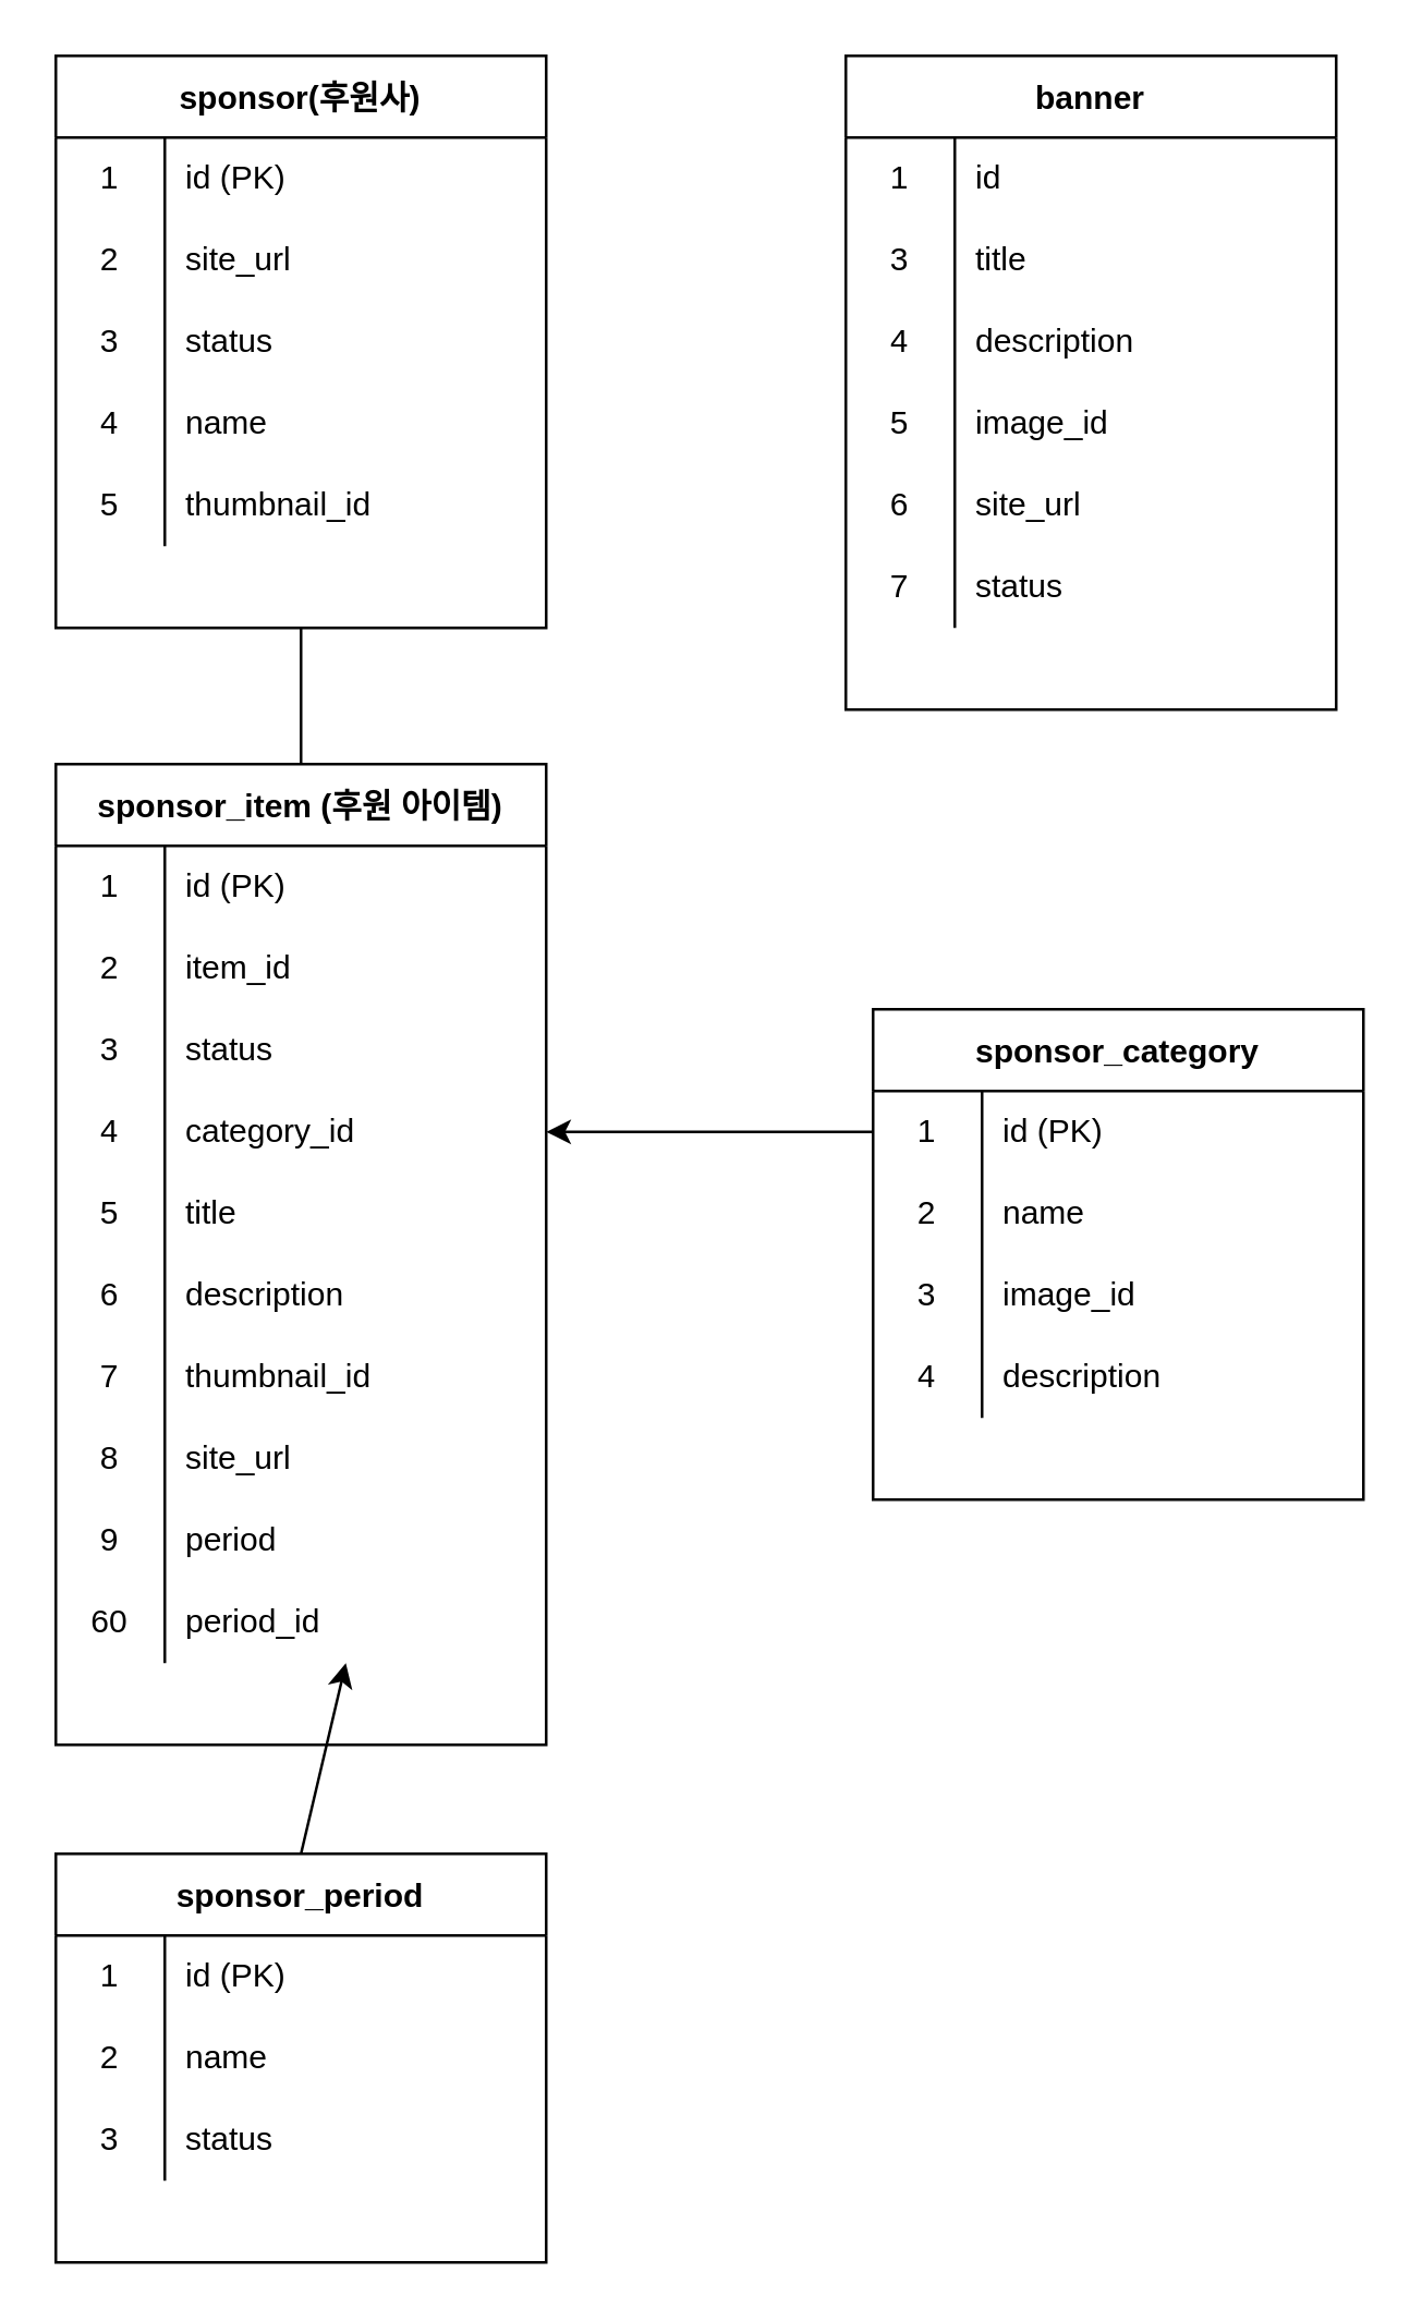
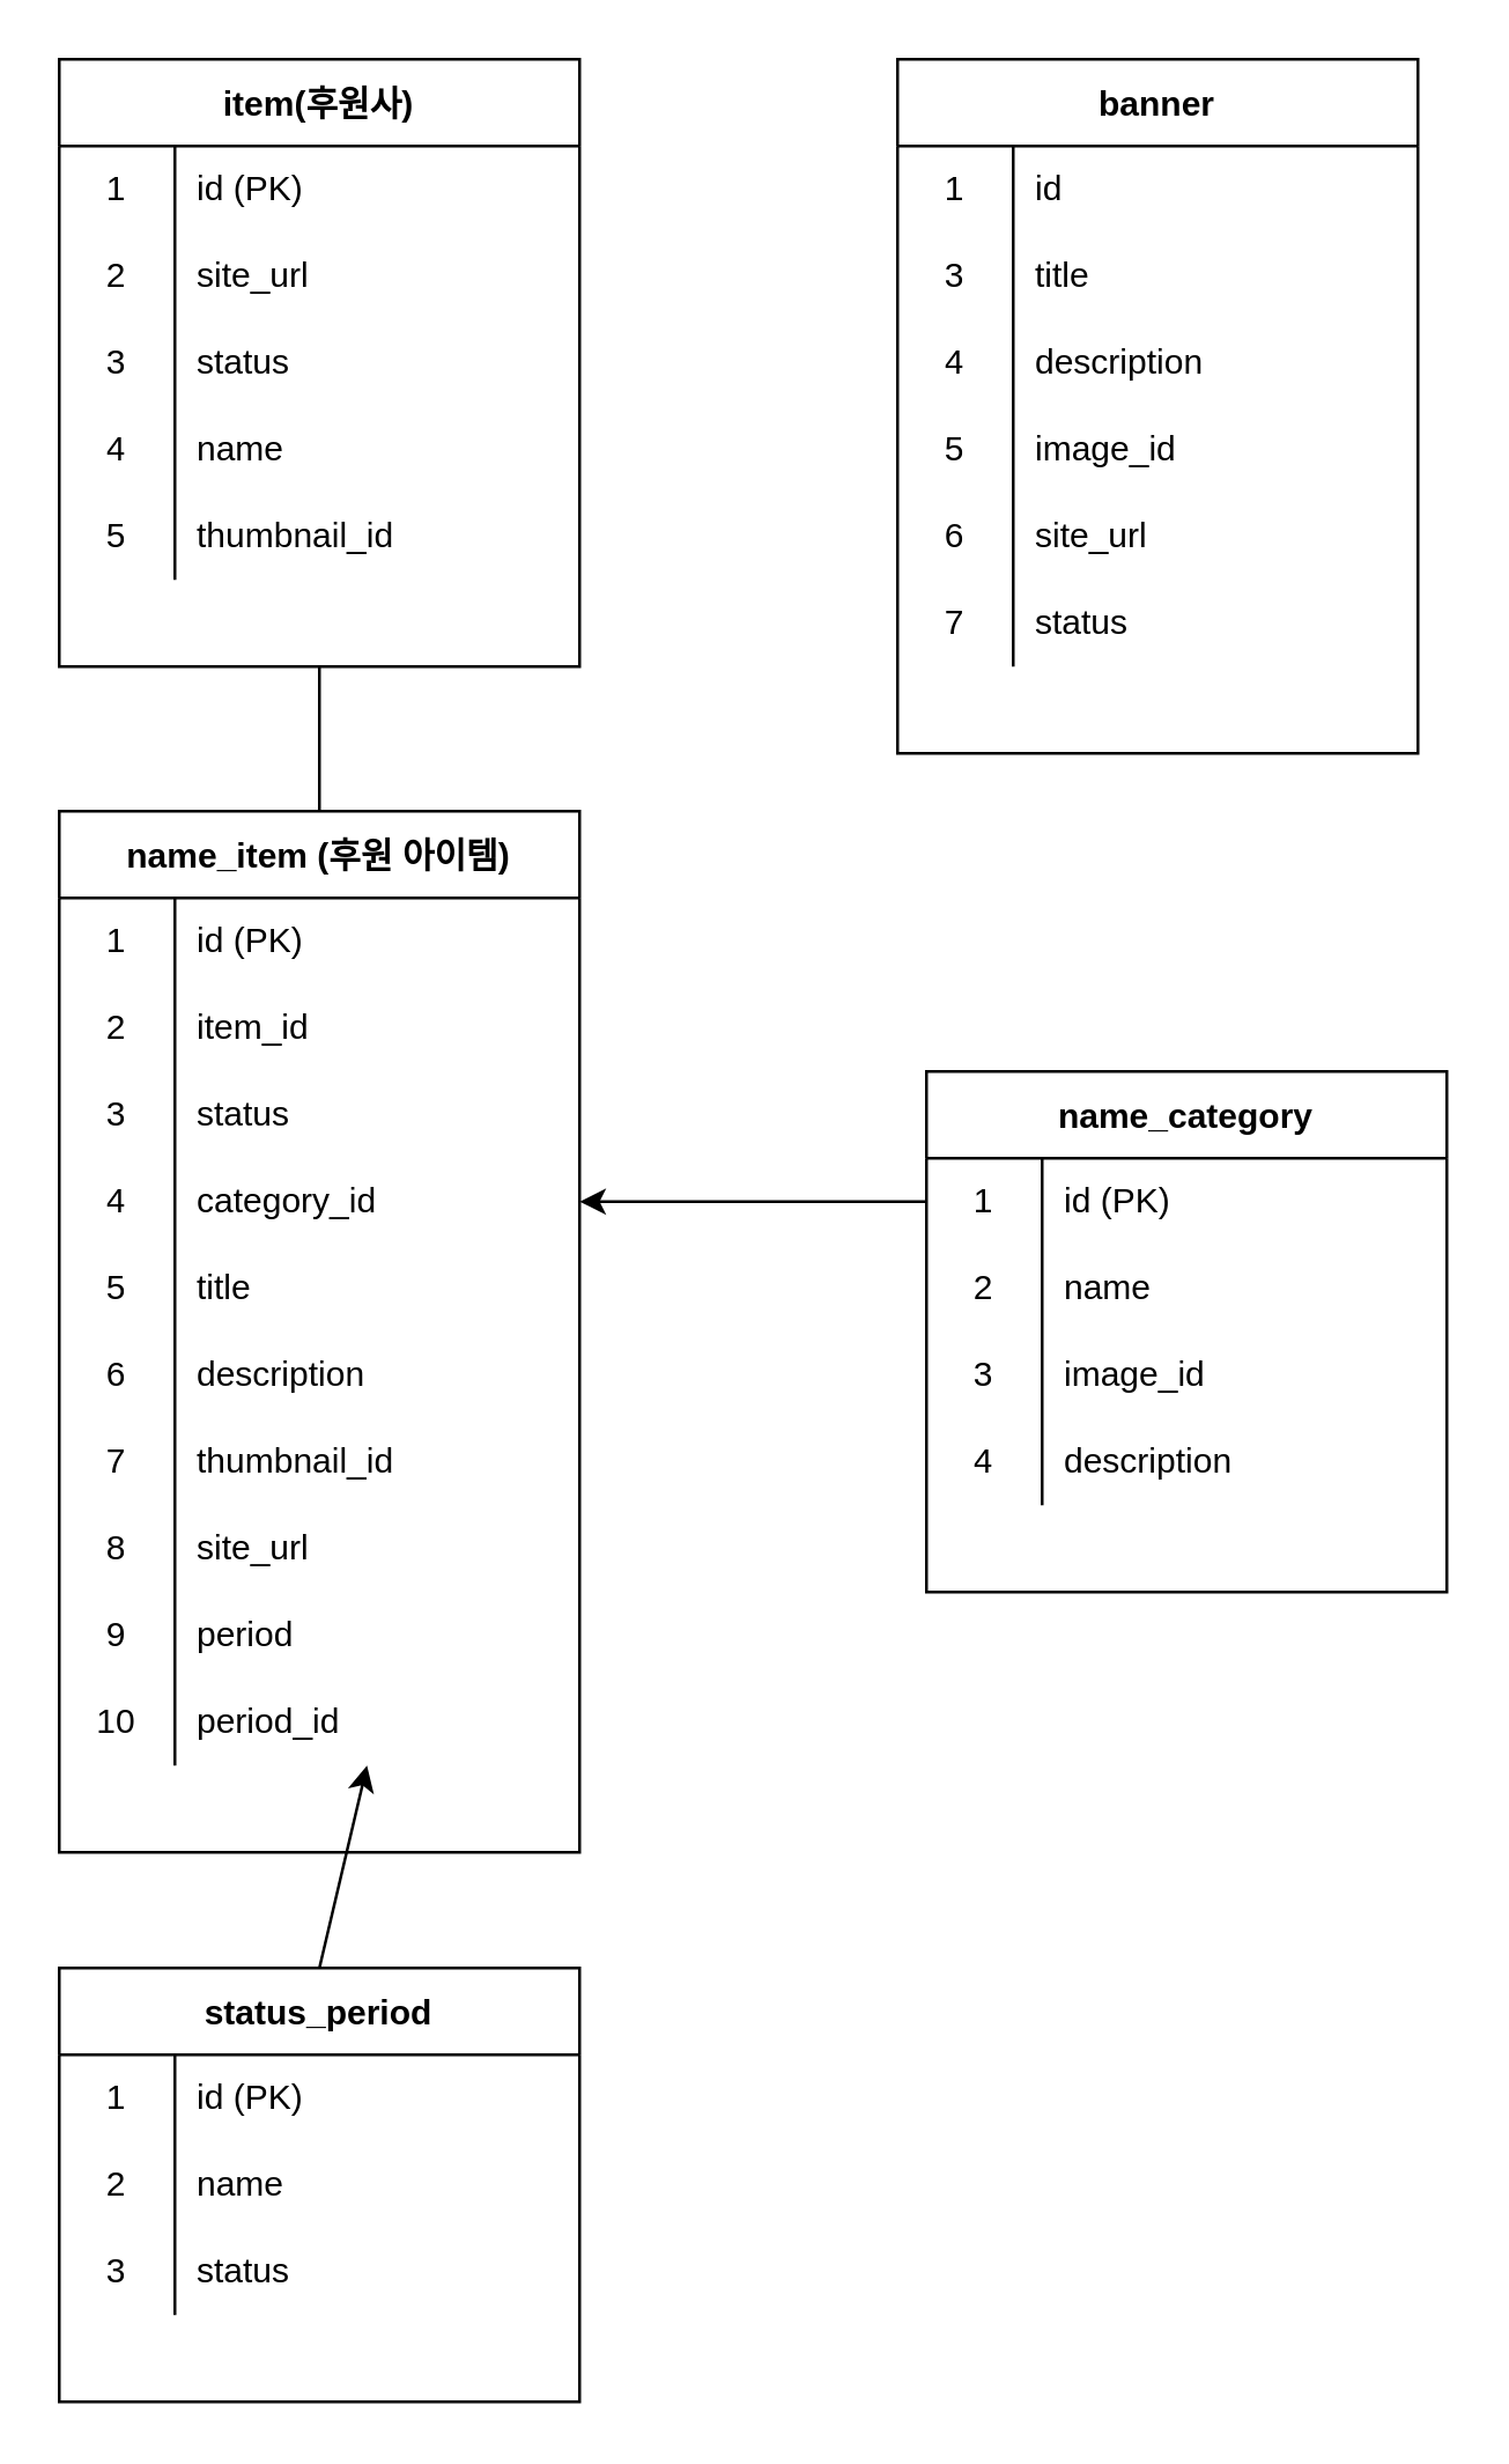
- <mxCell id="2" value="sponsor(후원사)" style="shape=table;startSize=30;container=1;collapsible=0;childLayout=tableLayout;fixedRows=1;rowLines=0;fontStyle=1;" vertex="1" parent="1"><mxGeometry x="20" y="20" width="180" height="210" as="geometry" /></mxCell>
+ <mxCell id="2" value="item(후원사)" style="shape=table;startSize=30;container=1;collapsible=0;childLayout=tableLayout;fixedRows=1;rowLines=0;fontStyle=1;" vertex="1" parent="1"><mxGeometry x="20" y="20" width="180" height="210" as="geometry" /></mxCell>
- <mxCell id="31" value="sponsor_item (후원 아이템)" style="shape=table;startSize=30;container=1;collapsible=0;childLayout=tableLayout;fixedRows=1;rowLines=0;fontStyle=1;" vertex="1" parent="1"><mxGeometry x="20" y="280" width="180" height="360" as="geometry" /></mxCell>
+ <mxCell id="31" value="name_item (후원 아이템)" style="shape=table;startSize=30;container=1;collapsible=0;childLayout=tableLayout;fixedRows=1;rowLines=0;fontStyle=1;" vertex="1" parent="1"><mxGeometry x="20" y="280" width="180" height="360" as="geometry" /></mxCell>
- <mxCell id="18" value="sponsor_category" style="shape=table;startSize=30;container=1;collapsible=0;childLayout=tableLayout;fixedRows=1;rowLines=0;fontStyle=1;" vertex="1" parent="1"><mxGeometry x="320" y="370" width="180" height="180" as="geometry" /></mxCell>
+ <mxCell id="18" value="name_category" style="shape=table;startSize=30;container=1;collapsible=0;childLayout=tableLayout;fixedRows=1;rowLines=0;fontStyle=1;" vertex="1" parent="1"><mxGeometry x="320" y="370" width="180" height="180" as="geometry" /></mxCell>
- <mxCell id="60" value="60" style="shape=partialRectangle;html=1;whiteSpace=wrap;connectable=0;fillColor=none;top=0;left=0;bottom=0;right=0;overflow=hidden;" vertex="1" parent="59"><mxGeometry width="40" height="30" as="geometry"><mxRectangle width="40" height="30" as="alternateBounds" /></mxGeometry></mxCell>
+ <mxCell id="60" value="10" style="shape=partialRectangle;html=1;whiteSpace=wrap;connectable=0;fillColor=none;top=0;left=0;bottom=0;right=0;overflow=hidden;" vertex="1" parent="59"><mxGeometry width="40" height="30" as="geometry"><mxRectangle width="40" height="30" as="alternateBounds" /></mxGeometry></mxCell>
- <mxCell id="83" value="sponsor_period" style="shape=table;startSize=30;container=1;collapsible=0;childLayout=tableLayout;fixedRows=1;rowLines=0;fontStyle=1;" vertex="1" parent="1"><mxGeometry x="20" y="680" width="180" height="150" as="geometry" /></mxCell>
+ <mxCell id="83" value="status_period" style="shape=table;startSize=30;container=1;collapsible=0;childLayout=tableLayout;fixedRows=1;rowLines=0;fontStyle=1;" vertex="1" parent="1"><mxGeometry x="20" y="680" width="180" height="150" as="geometry" /></mxCell>
